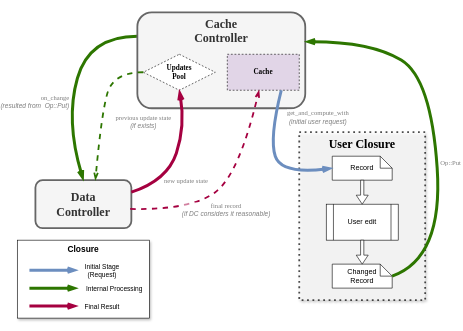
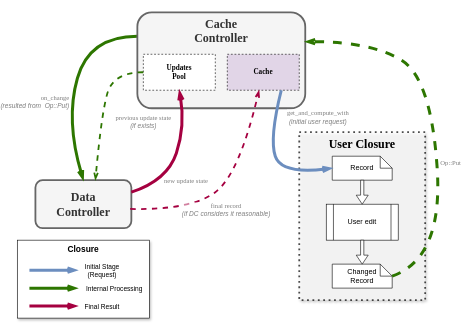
- <mxCell id="7" value="Updates&lt;br&gt;Pool" style="rhombus;whiteSpace=wrap;html=1;fontFamily=American TypeWriter;fontStyle=1;dashed=1;" vertex="1" parent="5"><mxGeometry x="10" y="70" width="120" height="60" as="geometry" /></mxCell>
+ <mxCell id="7" value="Updates&lt;br&gt;Pool" style="rounded=0;whiteSpace=wrap;html=1;fontFamily=American TypeWriter;fontStyle=1;dashed=1;" vertex="1" parent="5"><mxGeometry x="10" y="70" width="120" height="60" as="geometry" /></mxCell>
- <mxCell id="30" value="" style="curved=1;endArrow=openThin;html=1;exitX=0;exitY=0;exitDx=100;exitDy=20;exitPerimeter=0;entryX=1;entryY=0.306;entryDx=0;entryDy=0;entryPerimeter=0;strokeWidth=5;fillColor=#60a917;strokeColor=#2D7600;verticalAlign=middle;align=left;endFill=0;" edge="1" parent="1" source="27" target="6"><mxGeometry width="50" height="50" relative="1" as="geometry"><mxPoint x="360" y="550" as="sourcePoint" /><mxPoint x="410" y="500" as="targetPoint" /><Array as="points"><mxPoint x="730" y="430" /><mxPoint x="710" y="130" /><mxPoint x="610" y="69" /></Array></mxGeometry></mxCell>
+ <mxCell id="30" value="" style="curved=1;endArrow=openThin;html=1;exitX=0;exitY=0;exitDx=100;exitDy=20;exitPerimeter=0;entryX=1;entryY=0.306;entryDx=0;entryDy=0;entryPerimeter=0;strokeWidth=5;fillColor=#60a917;strokeColor=#2D7600;verticalAlign=middle;align=left;endFill=0;dashed=1;" edge="1" parent="1" source="27" target="6"><mxGeometry width="50" height="50" relative="1" as="geometry"><mxPoint x="360" y="550" as="sourcePoint" /><mxPoint x="410" y="500" as="targetPoint" /><Array as="points"><mxPoint x="730" y="430" /><mxPoint x="710" y="130" /><mxPoint x="610" y="69" /></Array></mxGeometry></mxCell>
